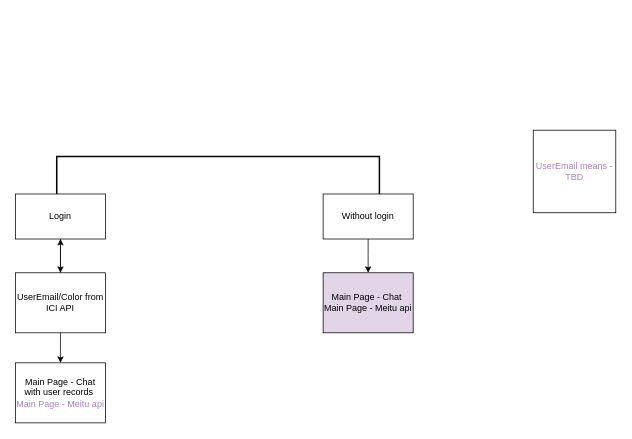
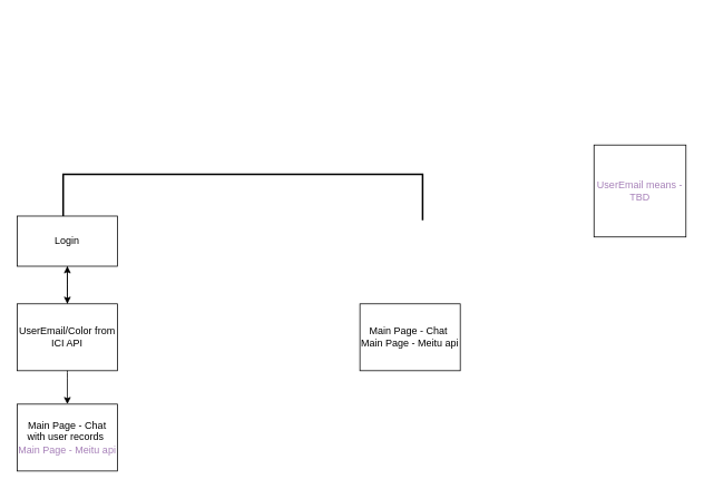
- <mxCell id="4" value="Without login" style="rounded=0;whiteSpace=wrap;html=1;" vertex="1" parent="1"><mxGeometry x="430" y="258" width="120" height="60" as="geometry" /></mxCell>
- <mxCell id="6" value="" style="curved=1;endArrow=classic;html=1;rounded=0;exitX=0.5;exitY=1;exitDx=0;exitDy=0;entryX=0.5;entryY=0;entryDx=0;entryDy=0;" edge="1" parent="1" source="4" target="5"><mxGeometry width="50" height="50" relative="1" as="geometry"><mxPoint x="360" y="508" as="sourcePoint" /><mxPoint x="300" y="368" as="targetPoint" /><Array as="points" /></mxGeometry></mxCell>
- <mxCell id="5" value="Main Page - Chat&amp;nbsp;&lt;br&gt;Main Page - Meitu api" style="rounded=0;whiteSpace=wrap;html=1;fillColor=#e1d5e7;" vertex="1" parent="1"><mxGeometry x="430" y="363" width="120" height="80" as="geometry" /></mxCell>
+ <mxCell id="5" value="Main Page - Chat&amp;nbsp;&lt;br&gt;Main Page - Meitu api" style="rounded=0;whiteSpace=wrap;html=1;" vertex="1" parent="1"><mxGeometry x="430" y="363" width="120" height="80" as="geometry" /></mxCell>
